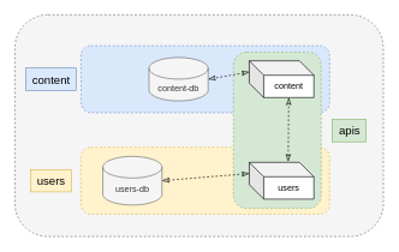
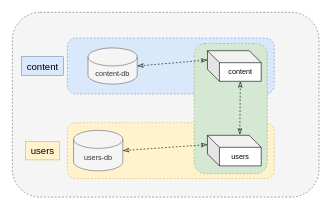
- <mxCell id="9" value="content-db" style="shape=cylinder3;whiteSpace=wrap;html=1;boundedLbl=1;backgroundOutline=1;size=15;fillColor=#f5f5f5;fontColor=#333333;strokeColor=#666666;" vertex="1" parent="1"><mxGeometry x="206" y="79.38" width="82" height="60.25" as="geometry" /></mxCell>
+ <mxCell id="9" value="content-db" style="shape=cylinder3;whiteSpace=wrap;html=1;boundedLbl=1;backgroundOutline=1;size=15;fillColor=#f5f5f5;fontColor=#333333;strokeColor=#666666;" vertex="1" parent="1"><mxGeometry x="146" y="79.38" width="82" height="60.25" as="geometry" /></mxCell>
- <mxCell id="8" value="apis" style="text;html=1;align=center;verticalAlign=middle;resizable=0;points=[];autosize=1;strokeColor=#82b366;fillColor=#d5e8d4;fontSize=16;" vertex="1" parent="1"><mxGeometry x="460" y="165.5" width="47" height="31" as="geometry" /></mxCell>
- <mxCell id="10" value="users-db" style="shape=cylinder3;whiteSpace=wrap;html=1;boundedLbl=1;backgroundOutline=1;size=15;fillColor=#f5f5f5;fontColor=#333333;strokeColor=#666666;" vertex="1" parent="1"><mxGeometry x="142" y="216.75" width="82" height="67.5" as="geometry" /></mxCell>
+ <mxCell id="10" value="users-db" style="shape=cylinder3;whiteSpace=wrap;html=1;boundedLbl=1;backgroundOutline=1;size=15;fillColor=#f5f5f5;fontColor=#333333;strokeColor=#666666;" vertex="1" parent="1"><mxGeometry x="122" y="216.75" width="82" height="67.5" as="geometry" /></mxCell>
